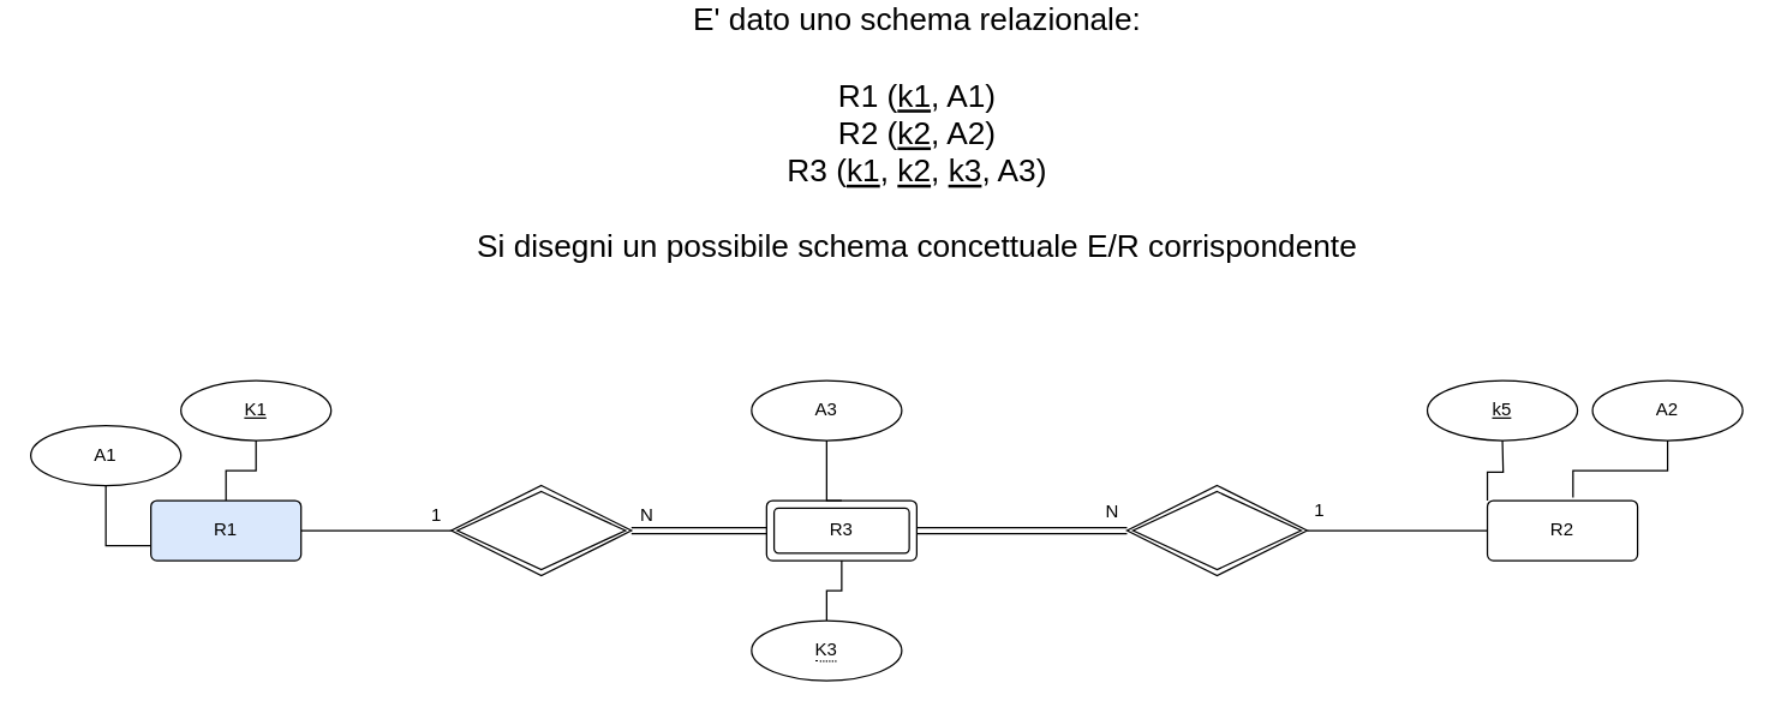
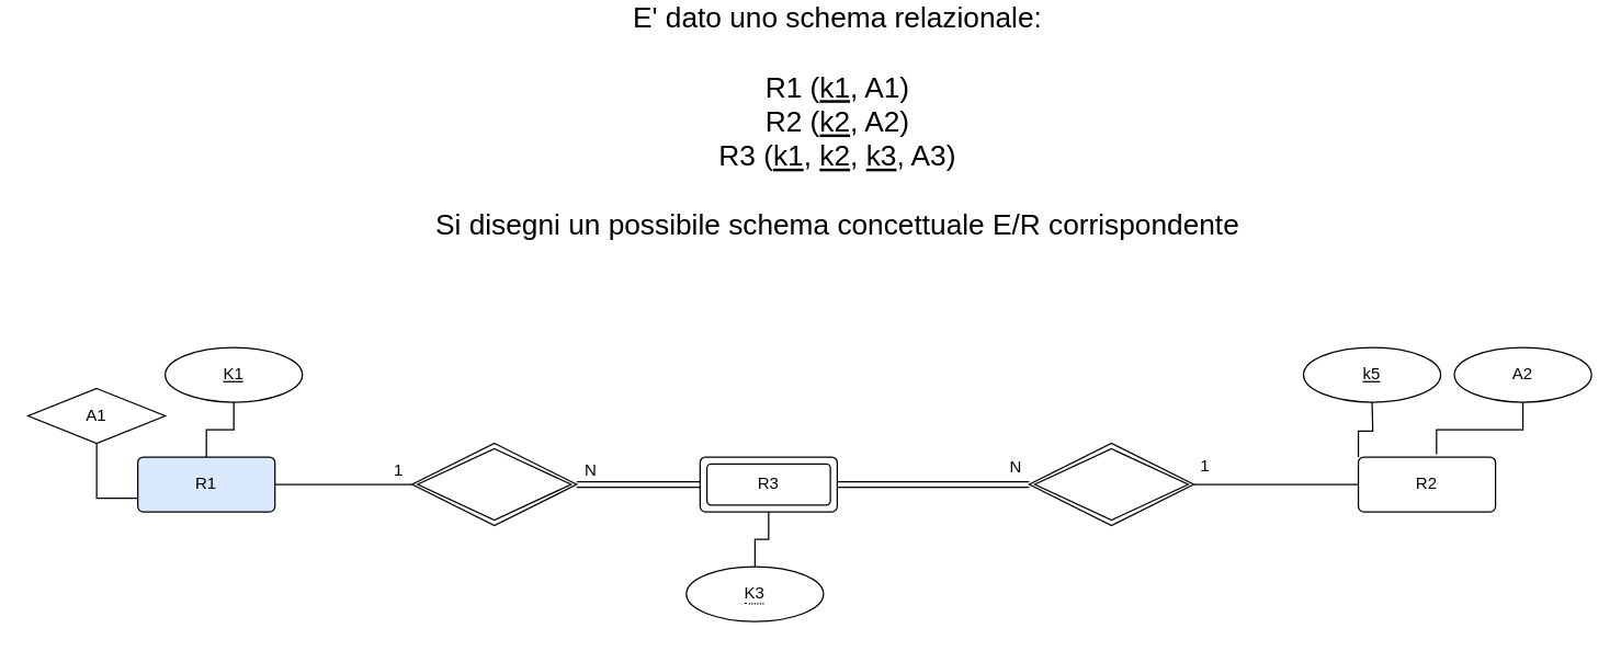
- <mxCell id="16" value="A3" style="ellipse;whiteSpace=wrap;html=1;align=center;" vertex="1" parent="1"><mxGeometry x="500" y="245" width="100" height="40" as="geometry" /></mxCell>
- <mxCell id="12" value="A1" style="ellipse;whiteSpace=wrap;html=1;align=center;" vertex="1" parent="1"><mxGeometry x="20" y="275" width="100" height="40" as="geometry" /></mxCell>
+ <mxCell id="12" value="A1" style="rhombus;whiteSpace=wrap;html=1;align=center;" vertex="1" parent="1"><mxGeometry x="20" y="275" width="100" height="40" as="geometry" /></mxCell>
- <mxCell id="15" style="edgeStyle=orthogonalEdgeStyle;rounded=0;orthogonalLoop=1;jettySize=auto;html=1;entryX=0.5;entryY=0;entryDx=0;entryDy=0;endArrow=none;endFill=0;" edge="1" parent="1" source="16" target="6"><mxGeometry relative="1" as="geometry"><Array as="points"><mxPoint x="550" y="325" /></Array></mxGeometry></mxCell>
